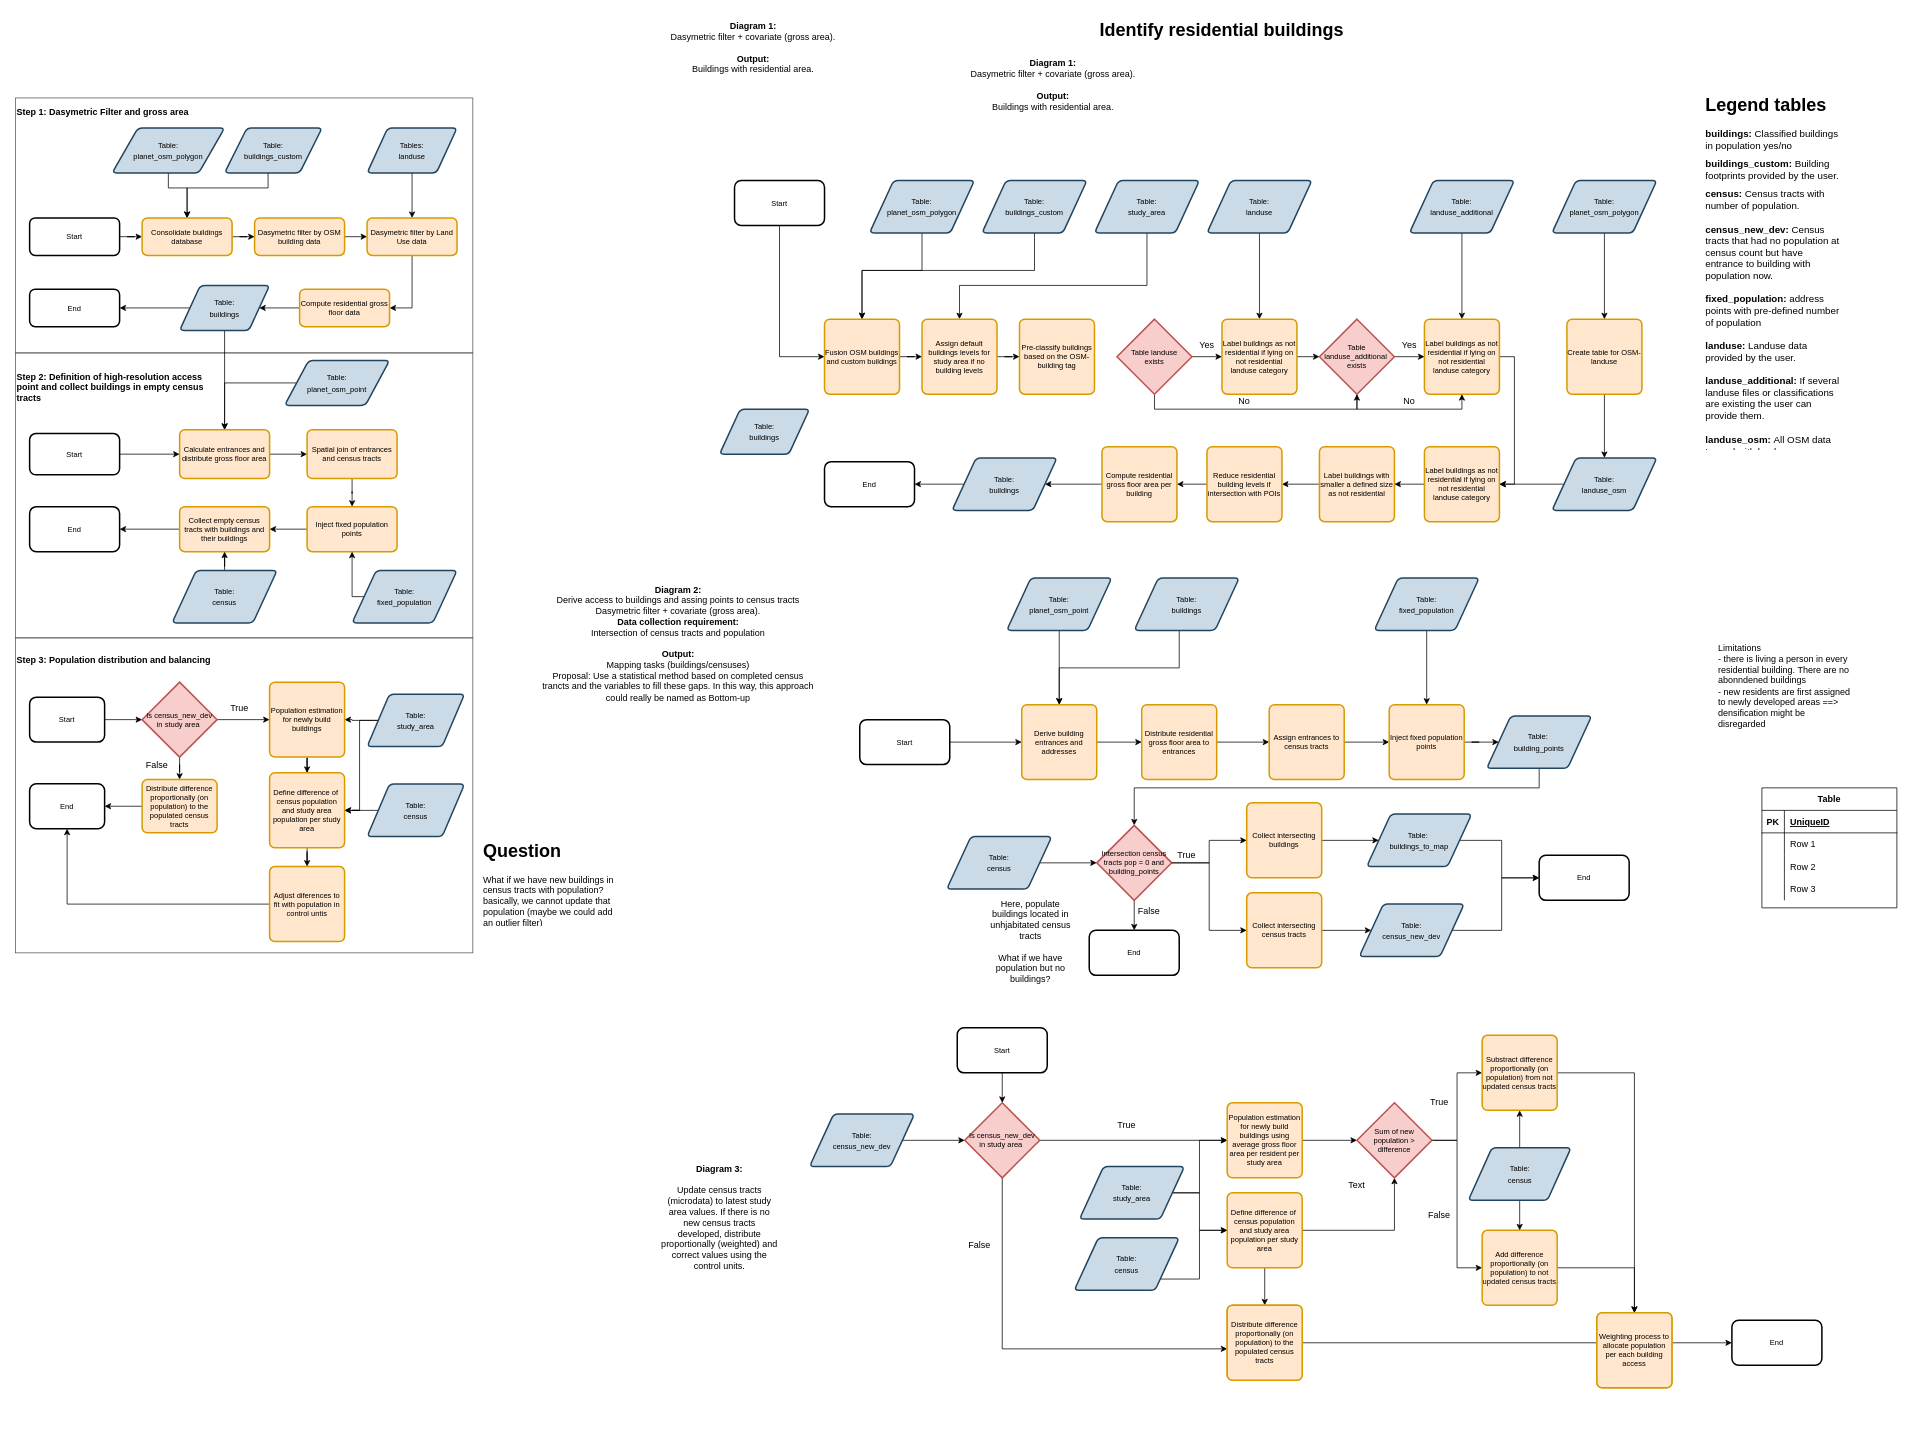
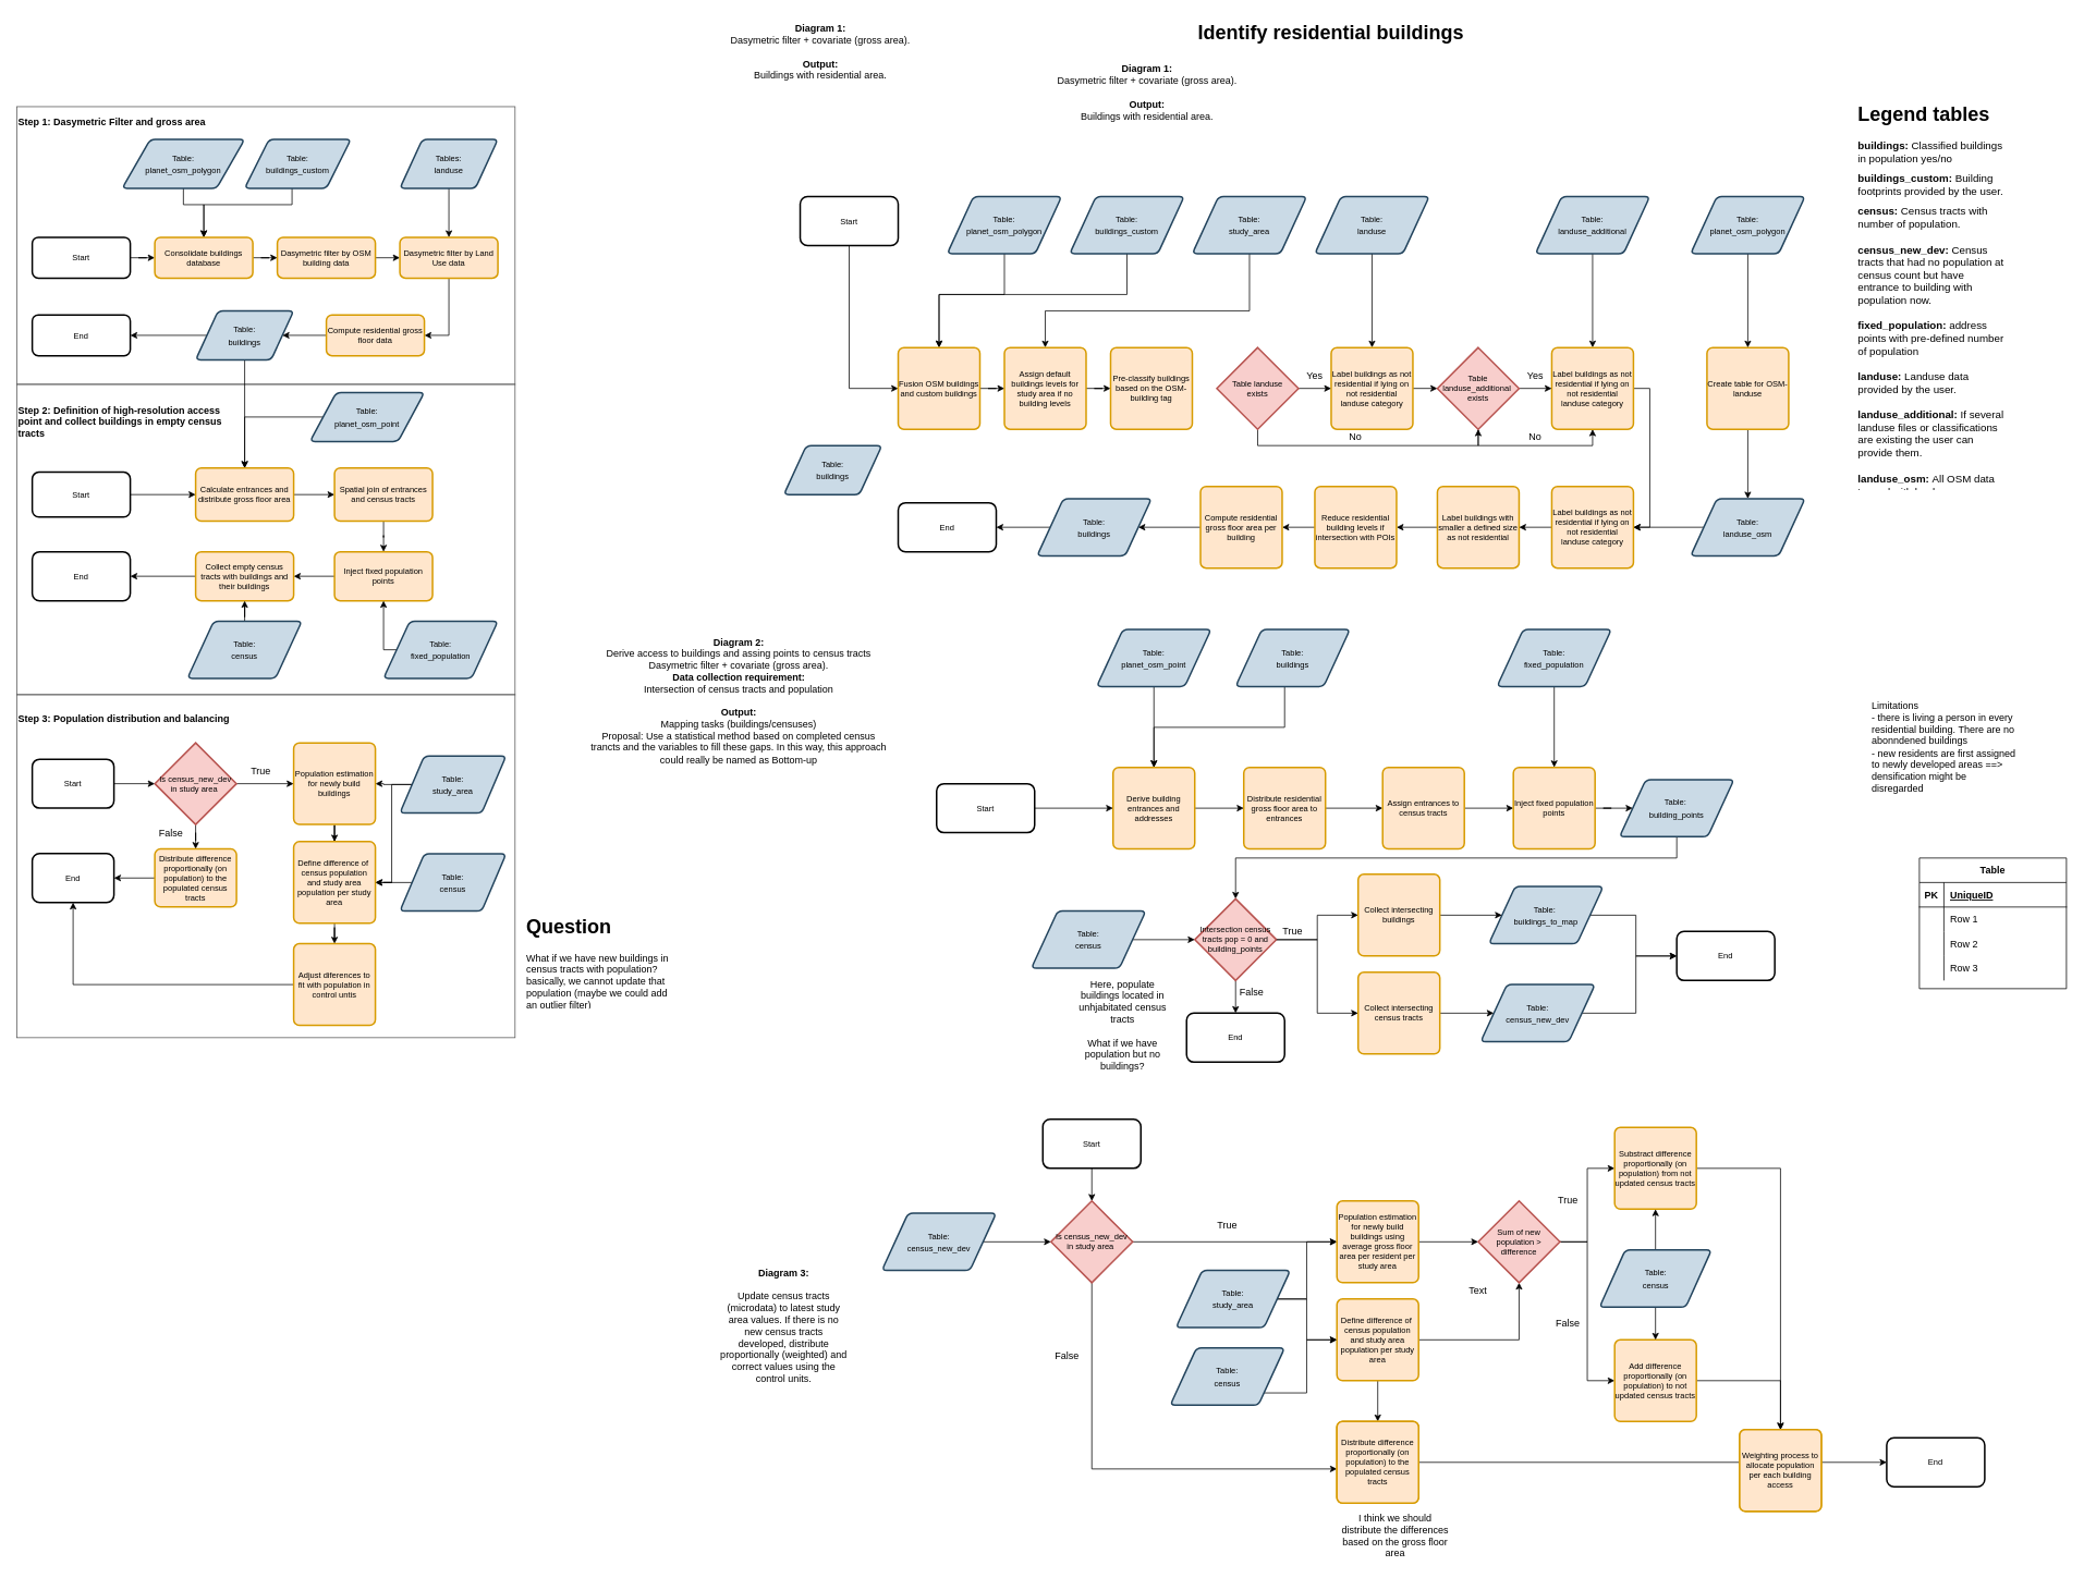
+ <mxCell id="208" value="I think we should distribute the differences based on the gross floor area" style="text;html=1;strokeColor=none;fillColor=none;align=center;verticalAlign=middle;whiteSpace=wrap;rounded=0;" vertex="1" parent="1"><mxGeometry x="1636" y="1850" width="143" height="60" as="geometry" /></mxCell>
